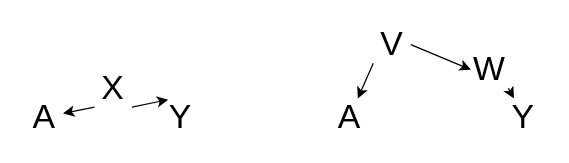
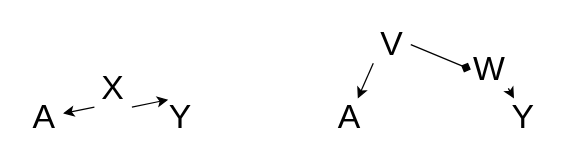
- <mxCell id="13" value="" style="endArrow=classic;html=1;rounded=0;exitX=1;exitY=0.5;exitDx=0;exitDy=0;entryX=0;entryY=0.5;entryDx=0;entryDy=0;" edge="1" parent="1" source="7" target="12"><mxGeometry width="50" height="50" relative="1" as="geometry"><mxPoint x="324" y="60" as="sourcePoint" /><mxPoint x="301" y="88" as="targetPoint" /></mxGeometry></mxCell>
+ <mxCell id="13" value="" style="endArrow=diamond;html=1;rounded=0;exitX=1;exitY=0.5;exitDx=0;exitDy=0;entryX=0;entryY=0.5;entryDx=0;entryDy=0;" edge="1" parent="1" source="7" target="12"><mxGeometry width="50" height="50" relative="1" as="geometry"><mxPoint x="324" y="60" as="sourcePoint" /><mxPoint x="301" y="88" as="targetPoint" /></mxGeometry></mxCell>
